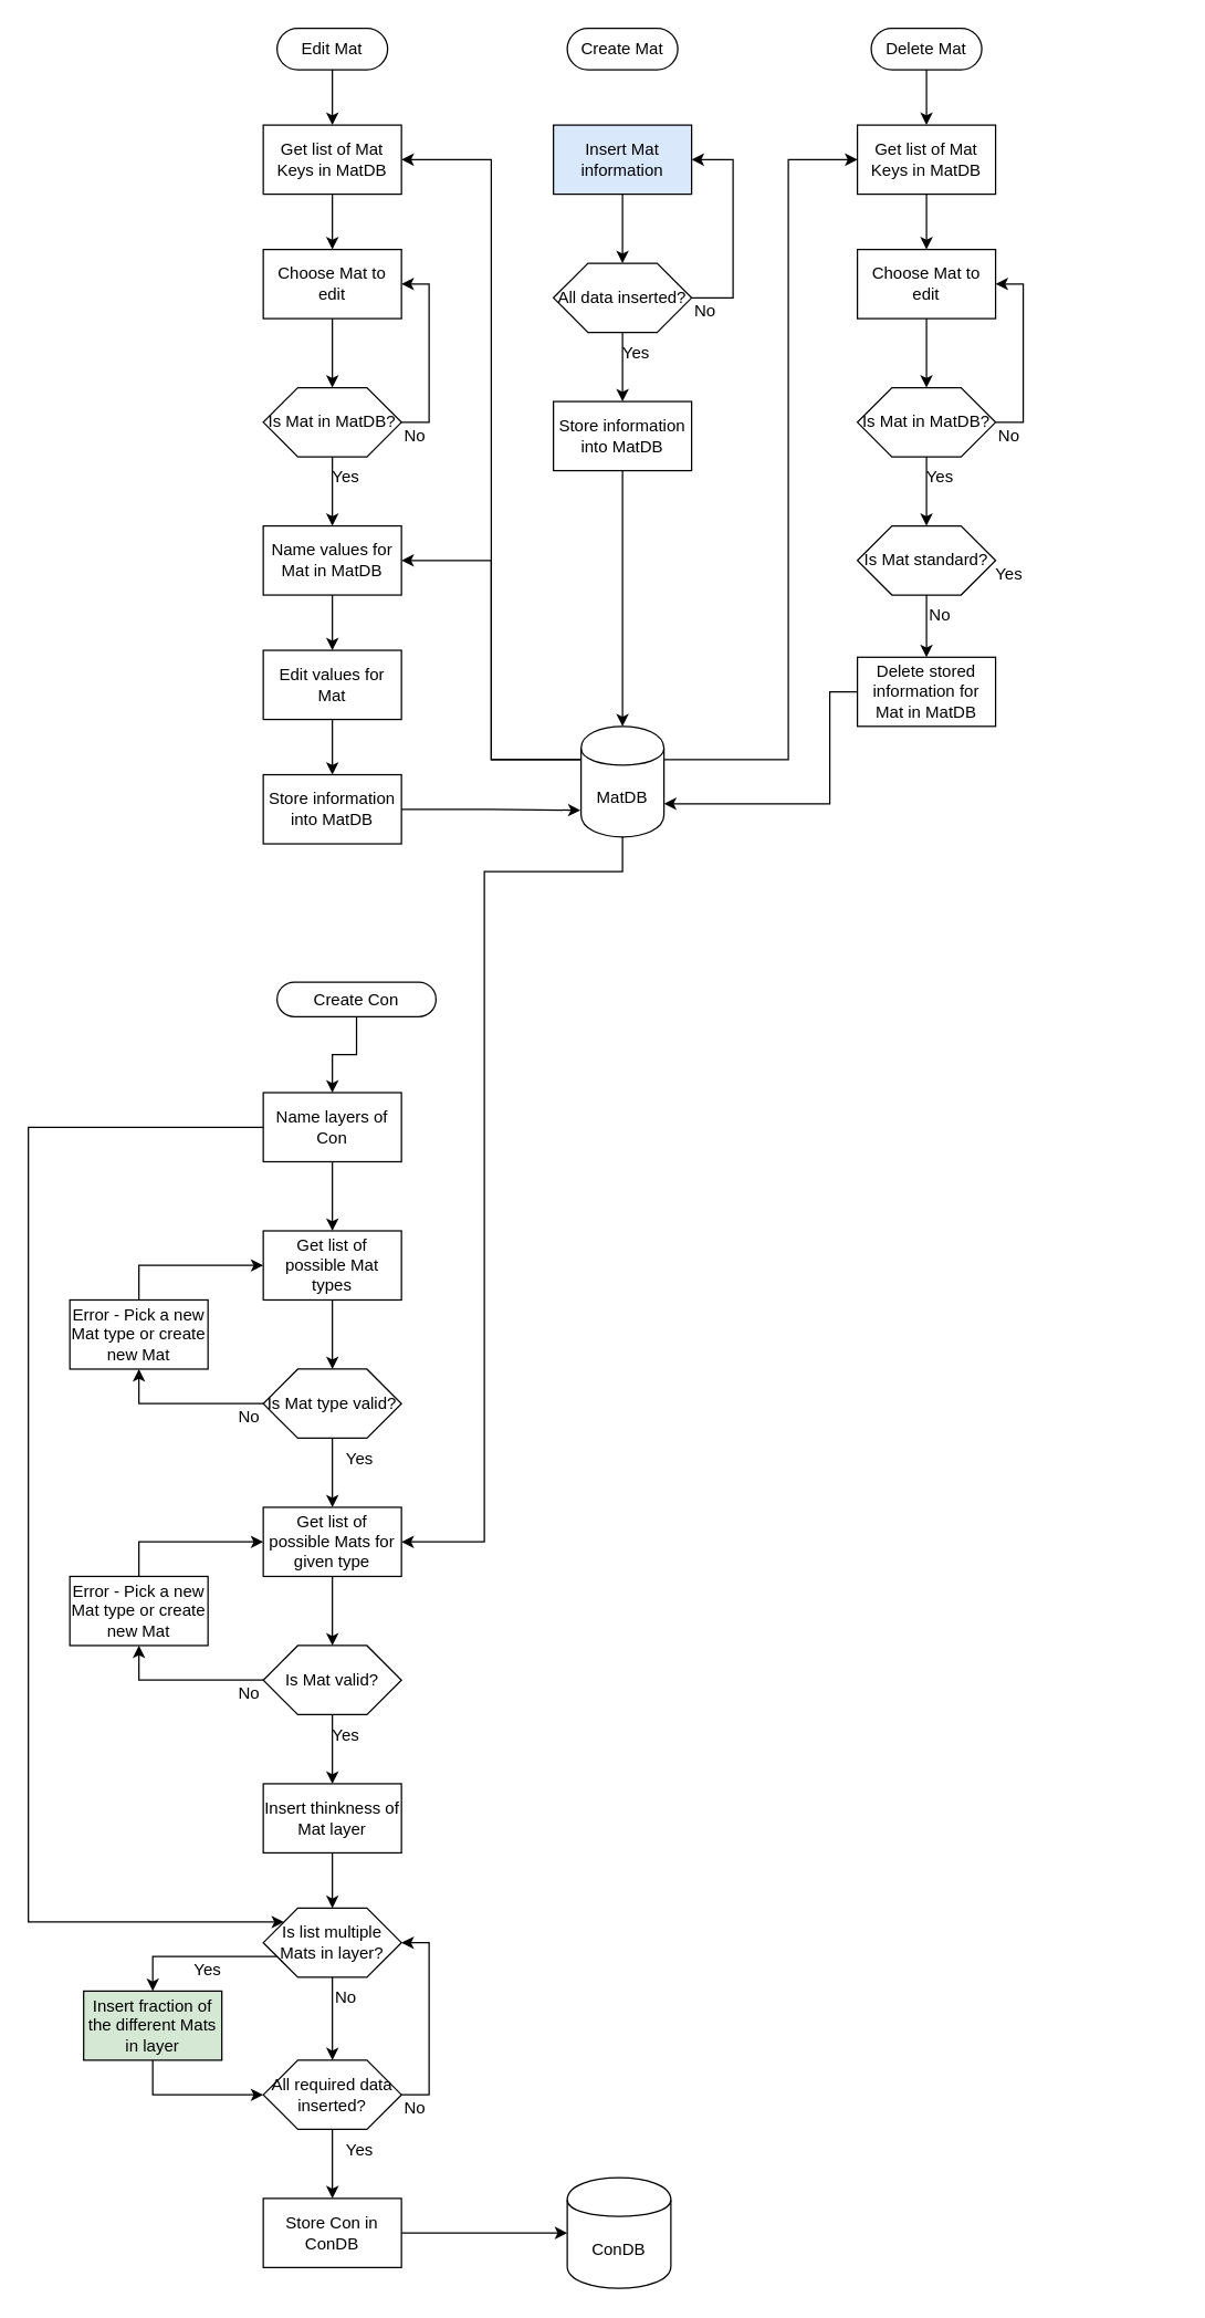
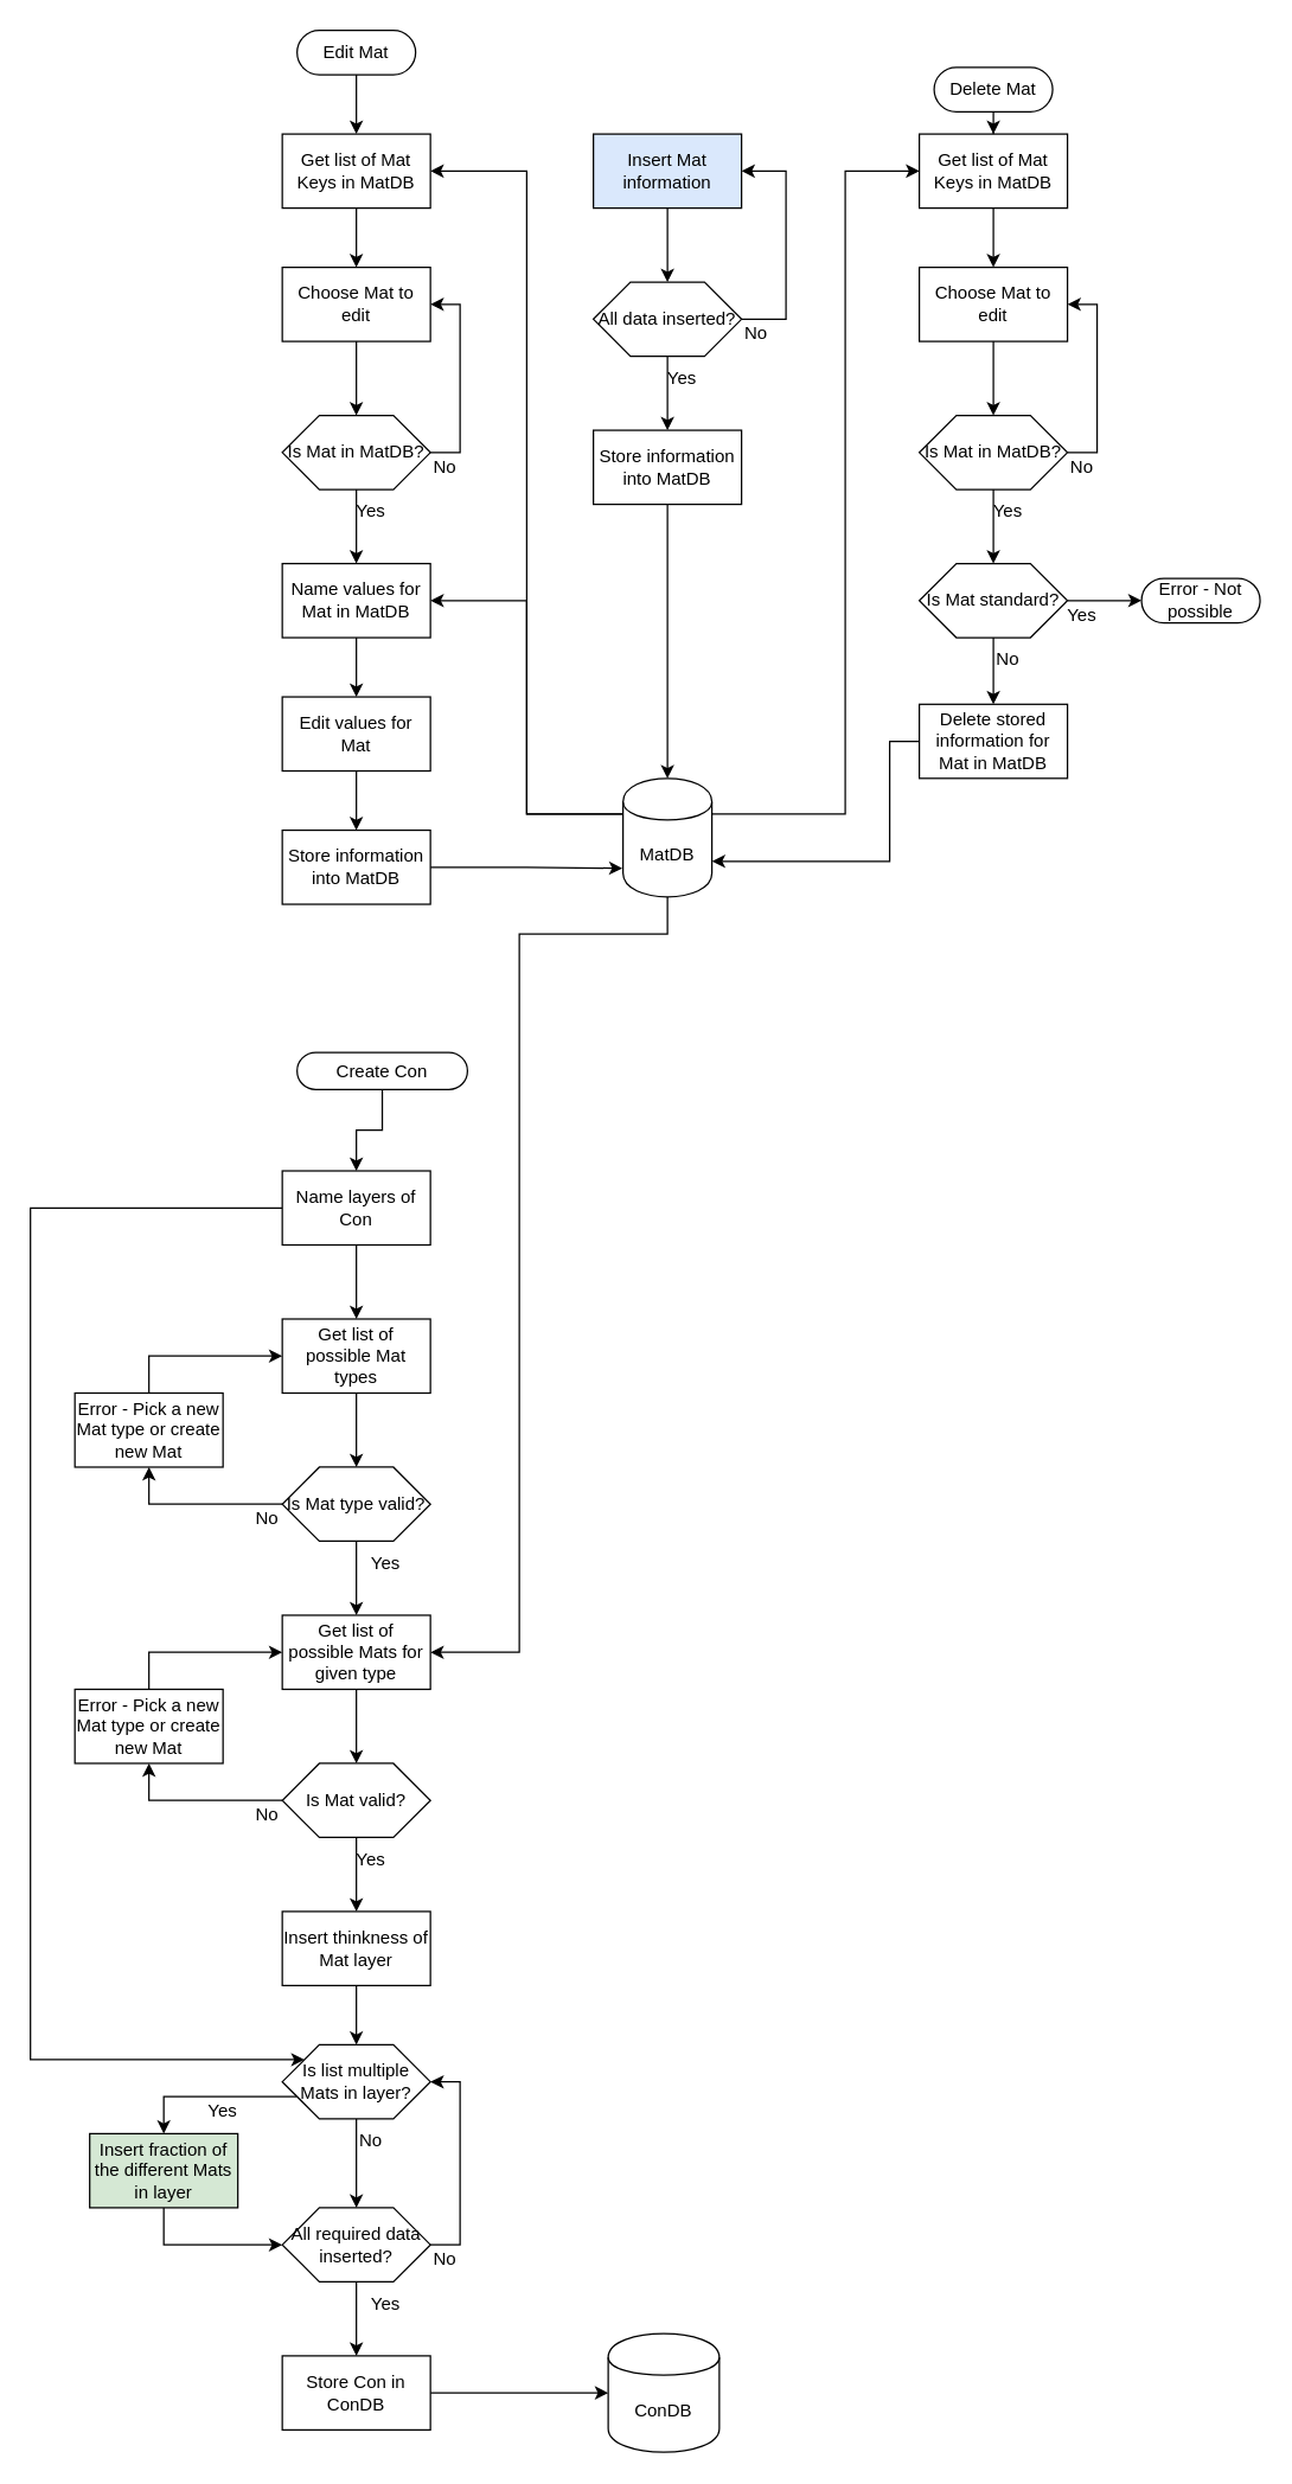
- <mxCell id="8" value="Create Mat" style="html=1;dashed=0;whiteSpace=wrap;shape=mxgraph.dfd.start" vertex="1" parent="1"><mxGeometry x="410" y="20" width="80" height="30" as="geometry" /></mxCell>
- <mxCell id="36" value="Delete Mat" style="html=1;dashed=0;whiteSpace=wrap;shape=mxgraph.dfd.start" vertex="1" parent="1"><mxGeometry x="630" y="20" width="80" height="30" as="geometry" /></mxCell>
+ <mxCell id="36" value="Delete Mat" style="html=1;dashed=0;whiteSpace=wrap;shape=mxgraph.dfd.start" vertex="1" parent="1"><mxGeometry x="630" y="45" width="80" height="30" as="geometry" /></mxCell>
+ <mxCell id="46" style="edgeStyle=orthogonalEdgeStyle;rounded=0;orthogonalLoop=1;jettySize=auto;html=1;" edge="1" parent="1" source="48" target="49"><mxGeometry relative="1" as="geometry" /></mxCell>
+ <mxCell id="49" value="Error - Not possible" style="html=1;dashed=0;whiteSpace=wrap;shape=mxgraph.dfd.start" vertex="1" parent="1"><mxGeometry x="770" y="390" width="80" height="30" as="geometry" /></mxCell>
